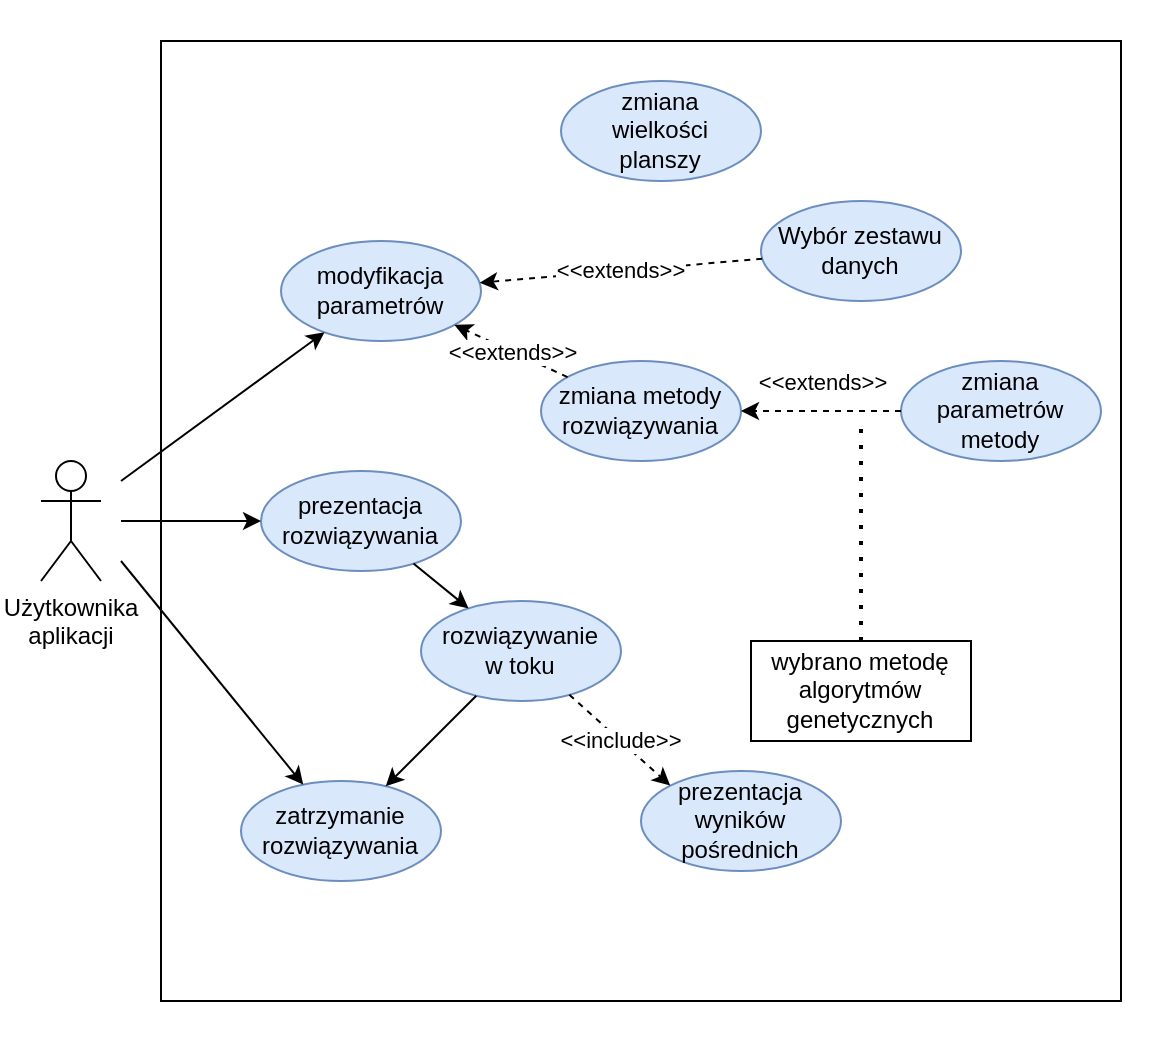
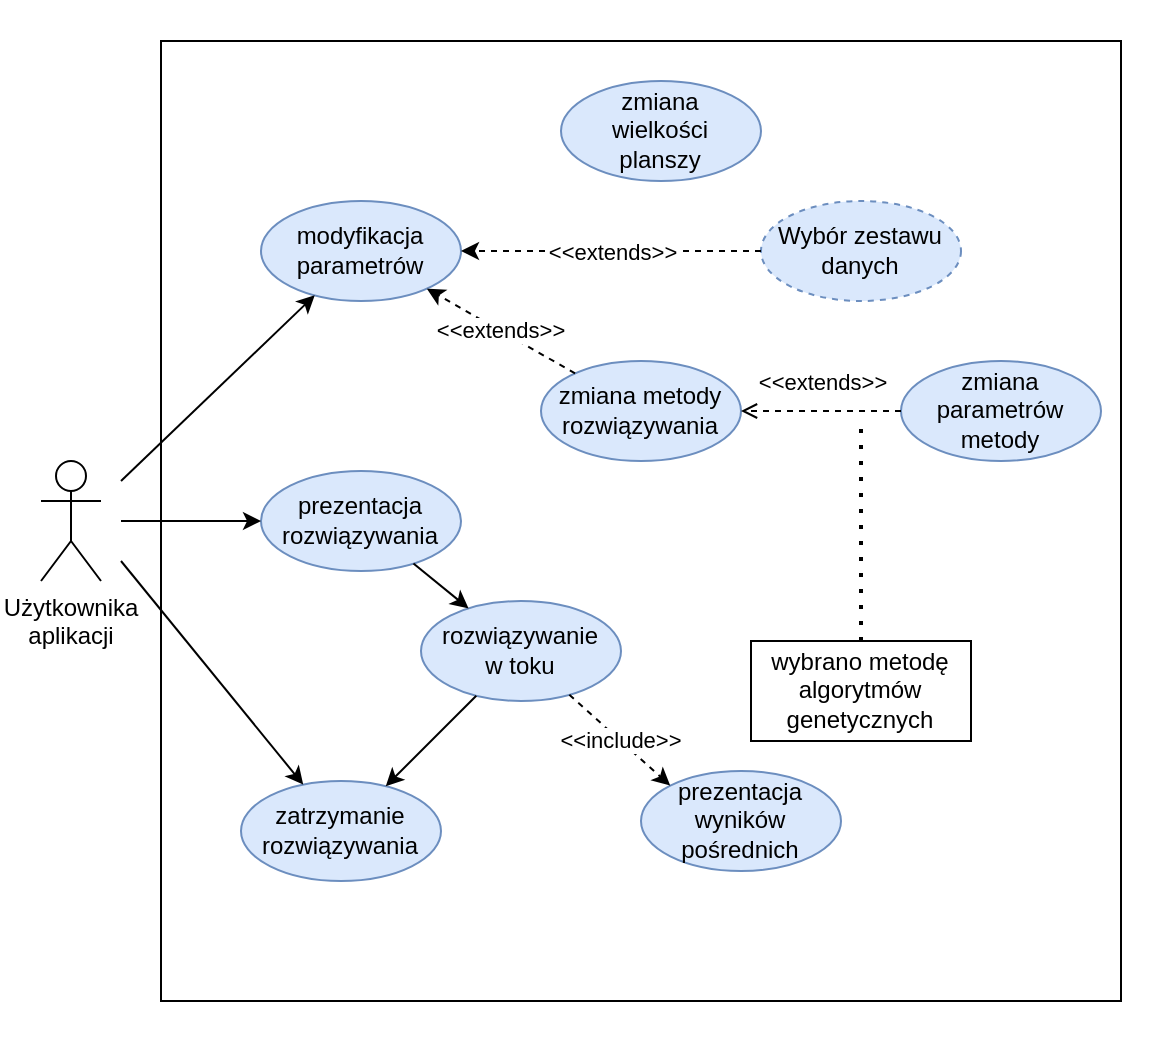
- <mxCell id="8" value="Wybór zestawu danych" style="ellipse;whiteSpace=wrap;html=1;fillColor=#dae8fc;strokeColor=#6c8ebf;" vertex="1" parent="1"><mxGeometry x="380" y="100" width="100" height="50" as="geometry" /></mxCell>
+ <mxCell id="8" value="Wybór zestawu danych" style="ellipse;whiteSpace=wrap;html=1;fillColor=#dae8fc;strokeColor=#6c8ebf;dashed=1;" vertex="1" parent="1"><mxGeometry x="380" y="100" width="100" height="50" as="geometry" /></mxCell>
- <mxCell id="12" value="modyfikacja&lt;div&gt;parametrów&lt;/div&gt;" style="ellipse;whiteSpace=wrap;html=1;fillColor=#dae8fc;strokeColor=#6c8ebf;" vertex="1" parent="1"><mxGeometry x="140" y="120" width="100" height="50" as="geometry" /></mxCell>
+ <mxCell id="12" value="modyfikacja&lt;div&gt;parametrów&lt;/div&gt;" style="ellipse;whiteSpace=wrap;html=1;fillColor=#dae8fc;strokeColor=#6c8ebf;" vertex="1" parent="1"><mxGeometry x="130" y="100" width="100" height="50" as="geometry" /></mxCell>
- <mxCell id="18" value="" style="endArrow=classic;html=1;rounded=0;dashed=1;" edge="1" parent="1" source="6" target="4"><mxGeometry relative="1" as="geometry"><mxPoint x="297" y="196" as="sourcePoint" /><mxPoint x="223" y="154" as="targetPoint" /></mxGeometry></mxCell>
+ <mxCell id="18" value="" style="endArrow=open;html=1;rounded=0;dashed=1;" edge="1" parent="1" source="6" target="4"><mxGeometry relative="1" as="geometry"><mxPoint x="297" y="196" as="sourcePoint" /><mxPoint x="223" y="154" as="targetPoint" /></mxGeometry></mxCell>
